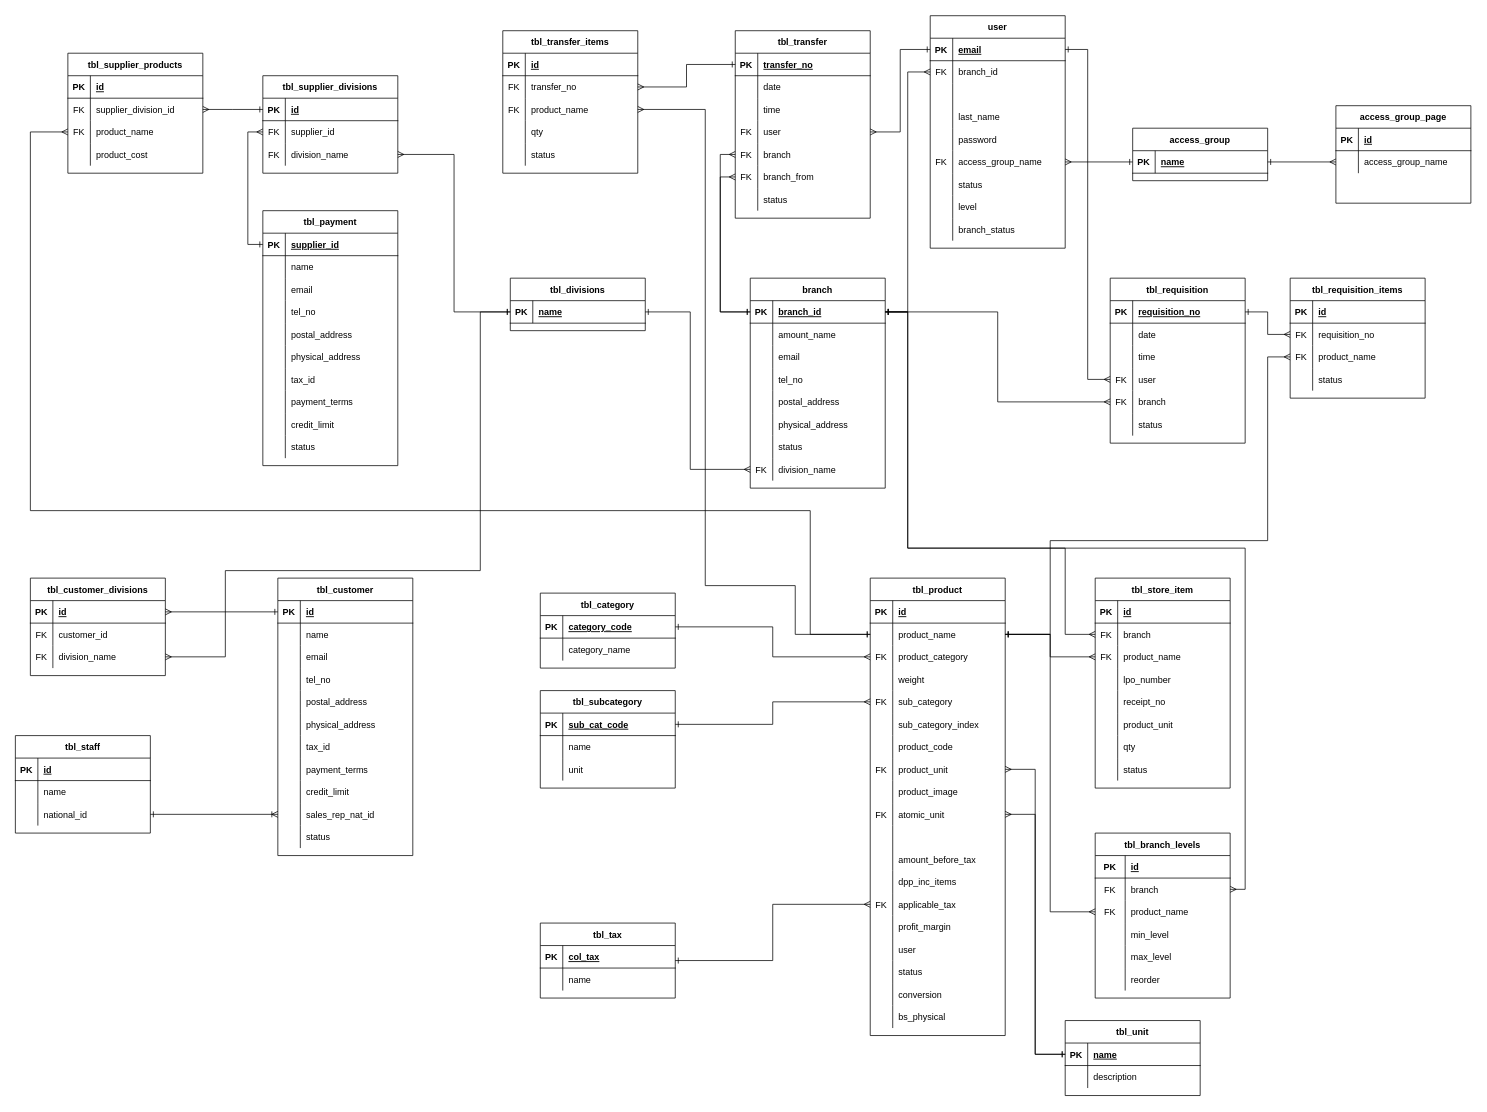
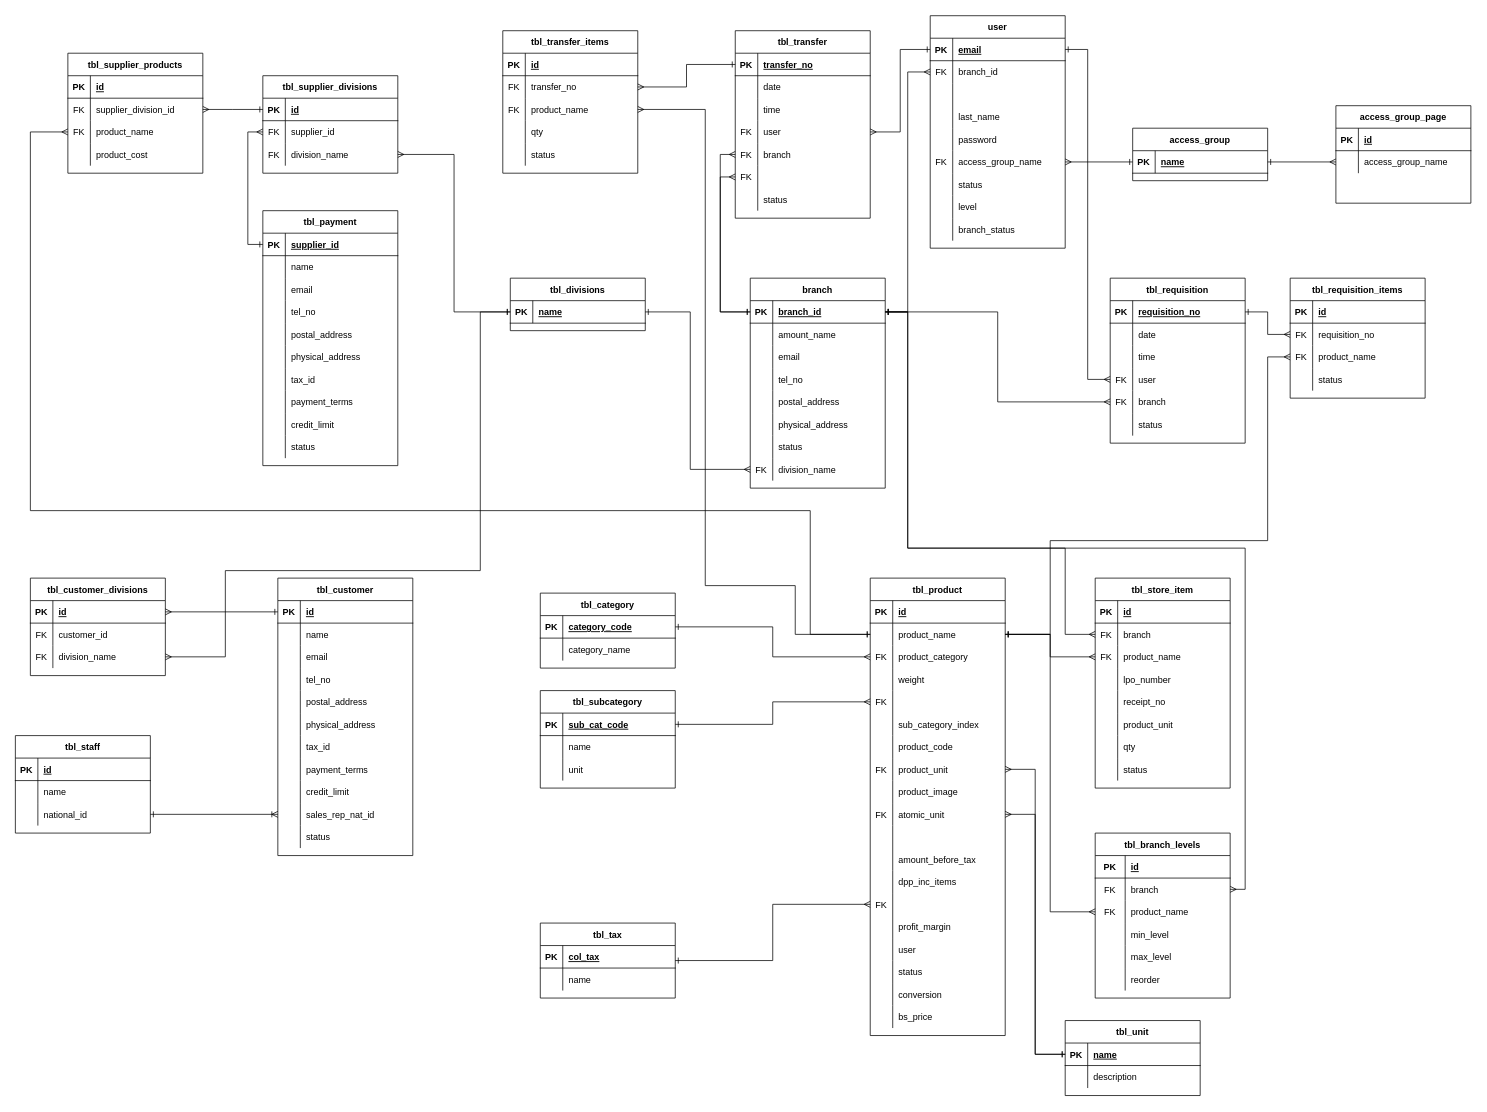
- <mxCell id="329" value="branch_from" style="shape=partialRectangle;connectable=0;fillColor=none;top=0;left=0;bottom=0;right=0;align=left;spacingLeft=6;overflow=hidden;" parent="327" vertex="1"><mxGeometry x="30" width="150" height="30" as="geometry" /></mxCell>
- <mxCell id="122" value="sub_category" style="shape=partialRectangle;connectable=0;fillColor=none;top=0;left=0;bottom=0;right=0;align=left;spacingLeft=6;overflow=hidden;" parent="120" vertex="1"><mxGeometry x="30" width="150" height="30" as="geometry" /></mxCell>
- <mxCell id="148" value="applicable_tax" style="shape=partialRectangle;connectable=0;fillColor=none;top=0;left=0;bottom=0;right=0;align=left;spacingLeft=6;overflow=hidden;" parent="146" vertex="1"><mxGeometry x="30" width="150" height="30" as="geometry" /></mxCell>
- <mxCell id="163" value="bs_physical" style="shape=partialRectangle;connectable=0;fillColor=none;top=0;left=0;bottom=0;right=0;align=left;spacingLeft=6;overflow=hidden;" parent="161" vertex="1"><mxGeometry x="30" width="150" height="30" as="geometry" /></mxCell>
+ <mxCell id="163" value="bs_price" style="shape=partialRectangle;connectable=0;fillColor=none;top=0;left=0;bottom=0;right=0;align=left;spacingLeft=6;overflow=hidden;" parent="161" vertex="1"><mxGeometry x="30" width="150" height="30" as="geometry" /></mxCell>
